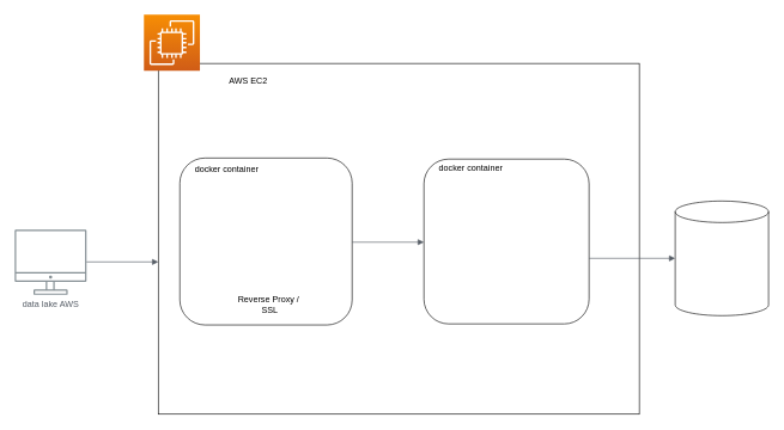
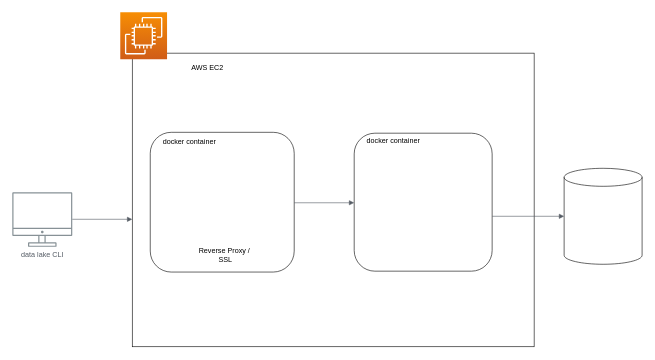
- <mxCell id="6" value="data lake AWS" style="outlineConnect=0;gradientColor=none;fontColor=#545B64;strokeColor=none;fillColor=#879196;dashed=0;verticalLabelPosition=bottom;verticalAlign=top;align=center;html=1;fontSize=12;fontStyle=0;aspect=fixed;shape=mxgraph.aws4.illustration_desktop;pointerEvents=1;labelBackgroundColor=#ffffff;" parent="1" vertex="1"><mxGeometry x="20" y="320" width="100" height="91" as="geometry" /></mxCell>
+ <mxCell id="6" value="data lake CLI" style="outlineConnect=0;gradientColor=none;fontColor=#545B64;strokeColor=none;fillColor=#879196;dashed=0;verticalLabelPosition=bottom;verticalAlign=top;align=center;html=1;fontSize=12;fontStyle=0;aspect=fixed;shape=mxgraph.aws4.illustration_desktop;pointerEvents=1;labelBackgroundColor=#ffffff;" parent="1" vertex="1"><mxGeometry x="20" y="320" width="100" height="91" as="geometry" /></mxCell>
